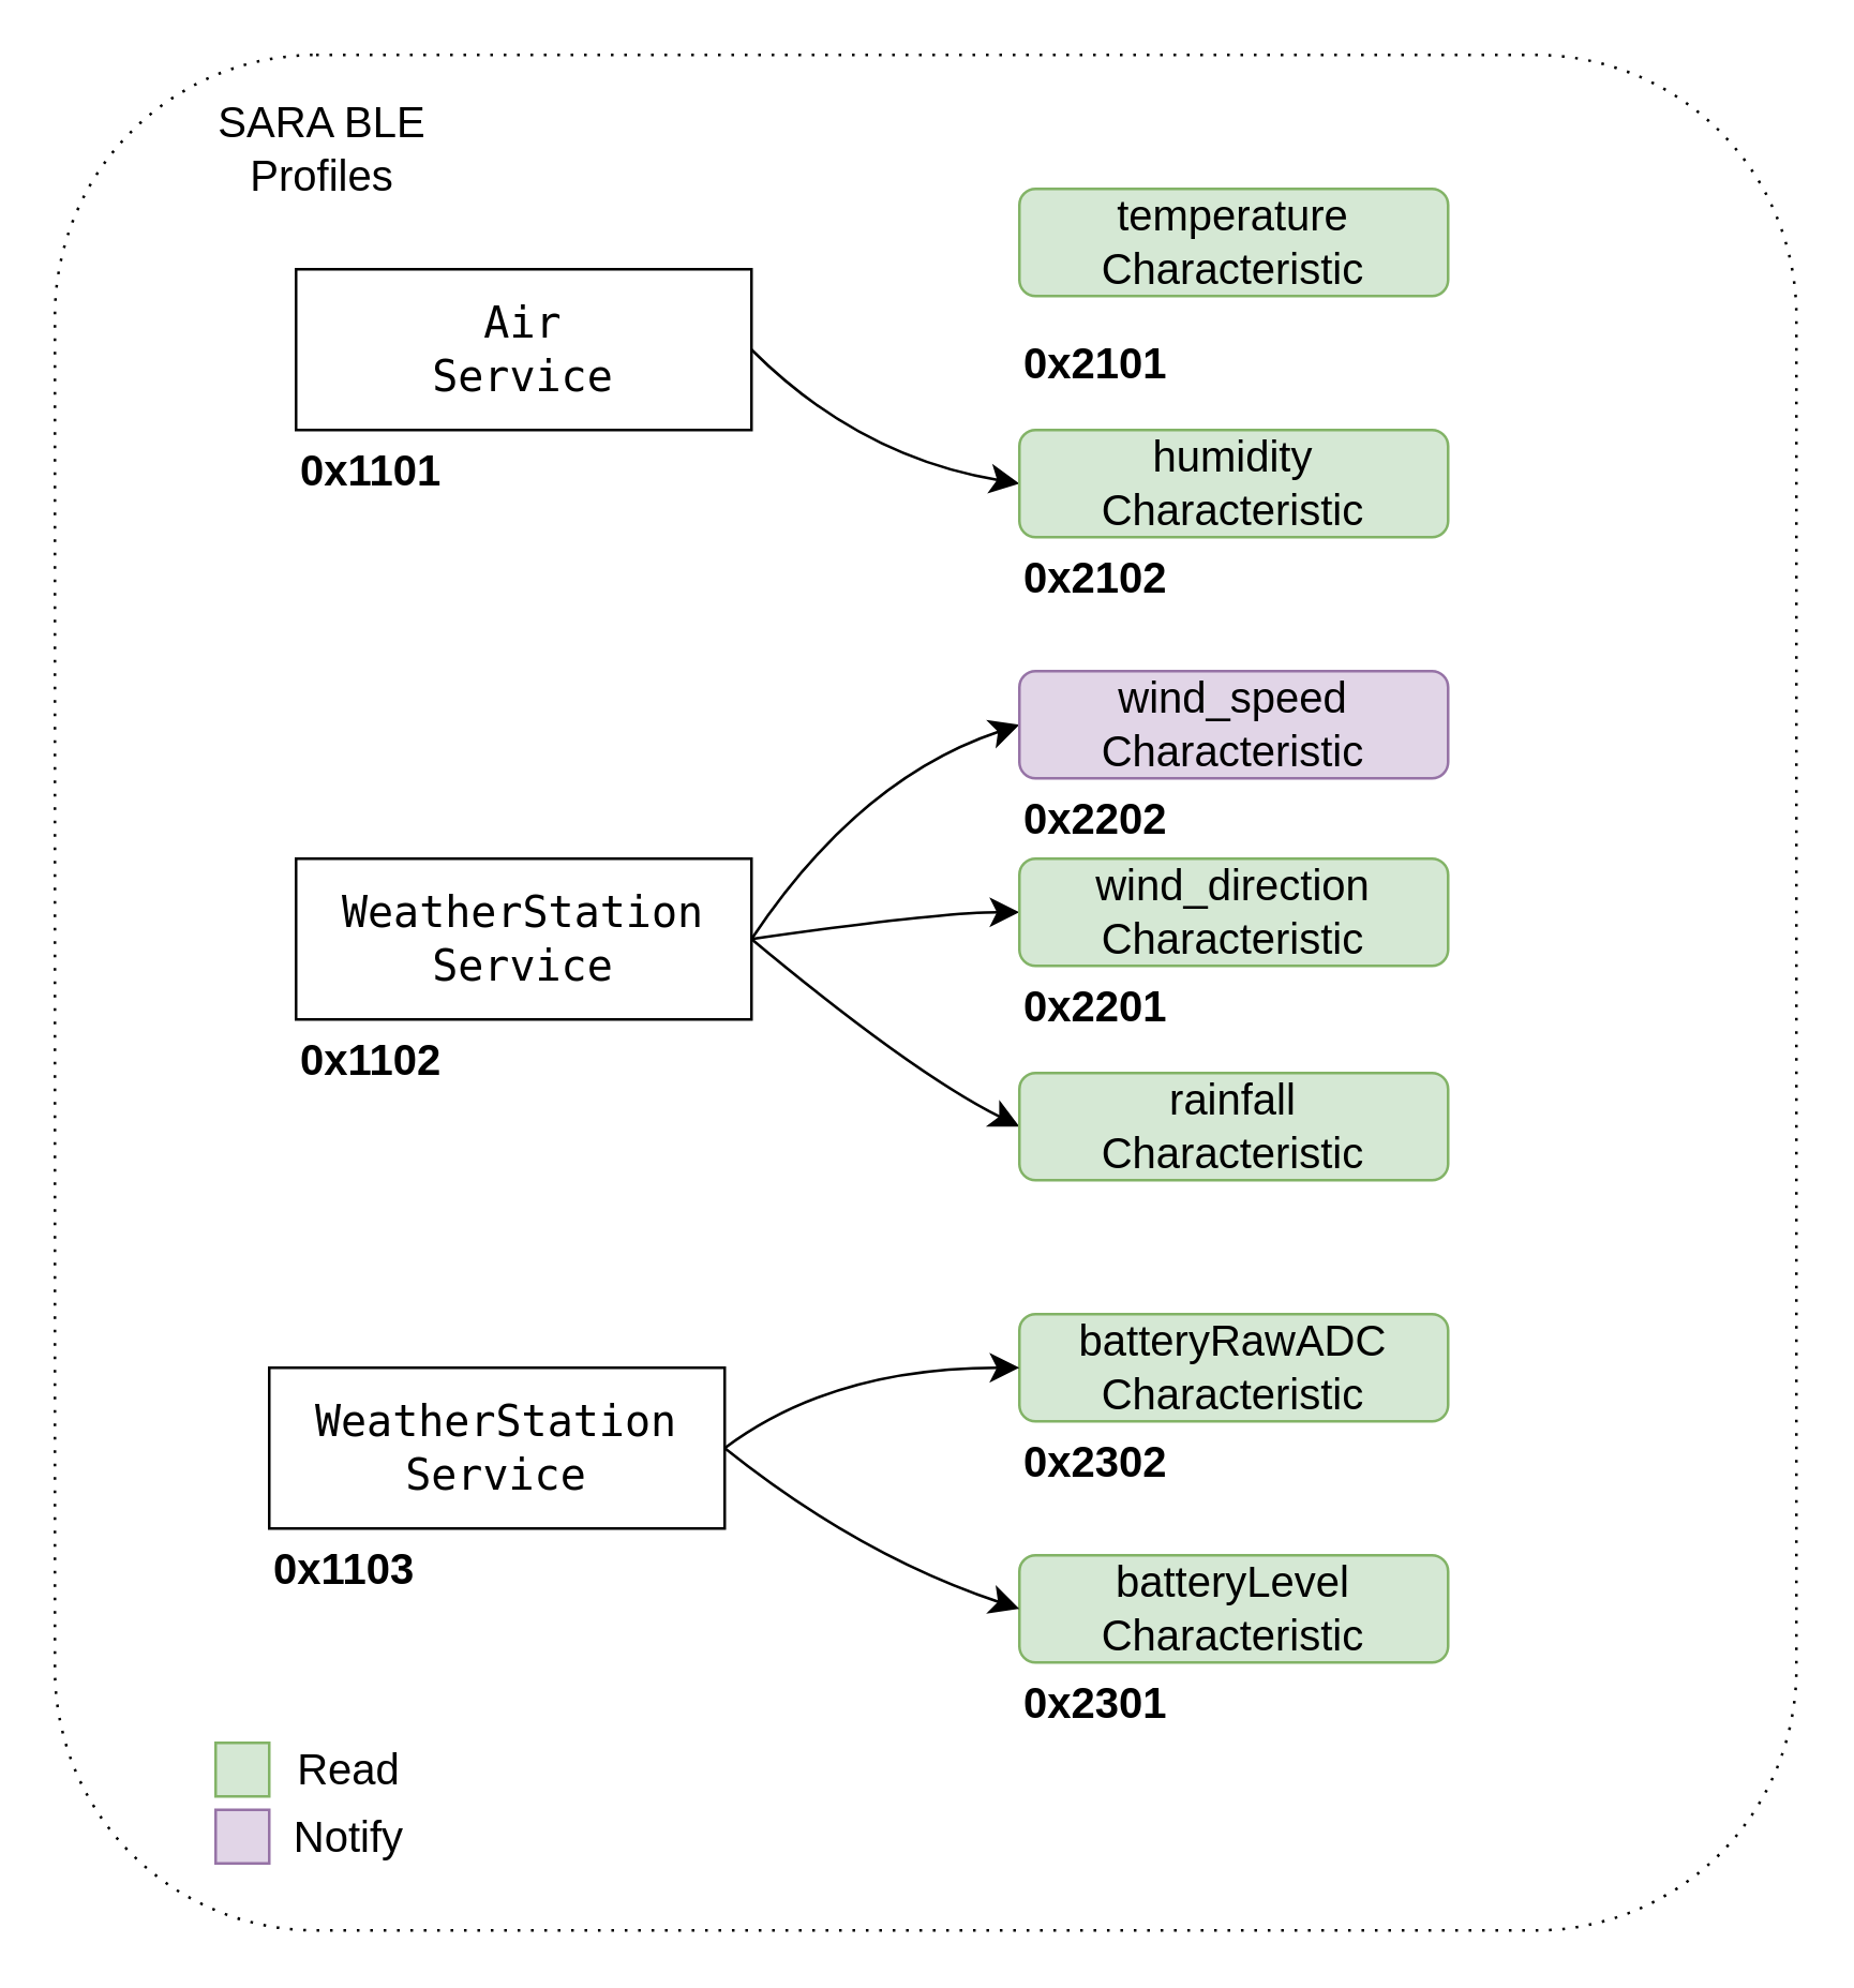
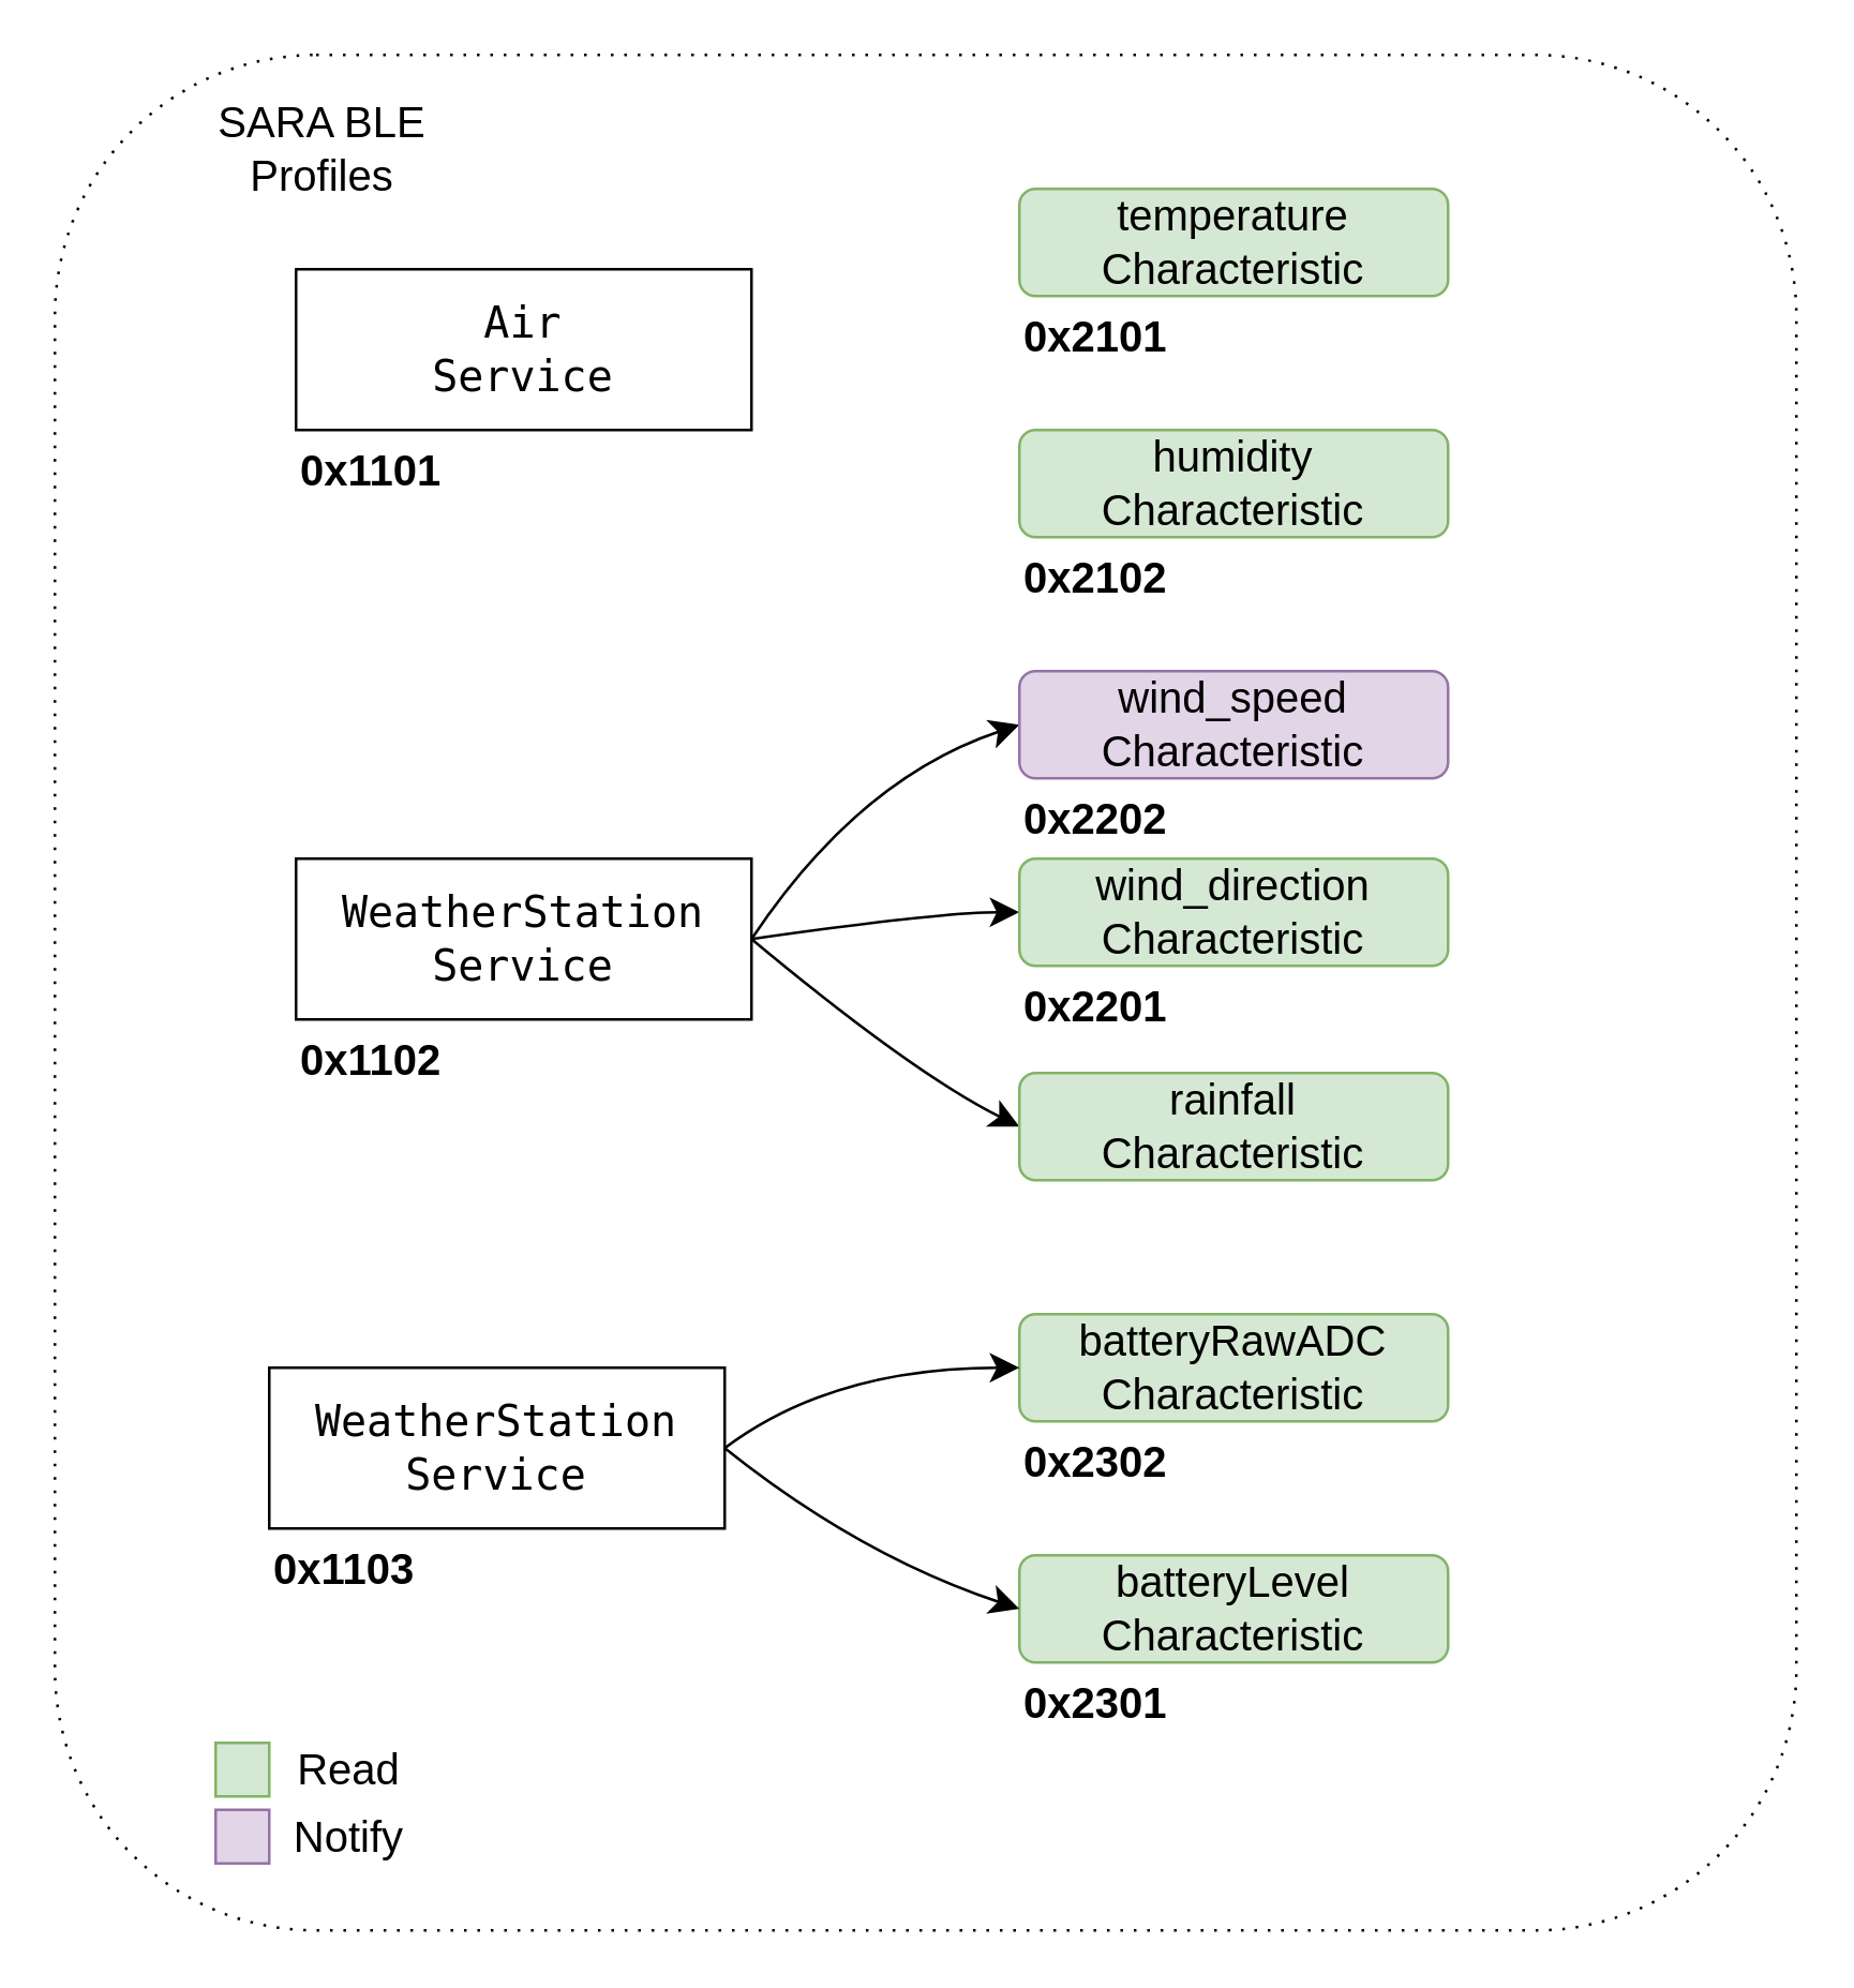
- <mxCell id="24" value="0x2101" style="text;html=1;strokeColor=none;fillColor=none;align=left;verticalAlign=middle;whiteSpace=wrap;rounded=0;fontSize=16;fontStyle=1" vertex="1" parent="1"><mxGeometry x="380" y="120" width="60" height="30" as="geometry" /></mxCell>
+ <mxCell id="24" value="0x2101" style="text;html=1;strokeColor=none;fillColor=none;align=left;verticalAlign=middle;whiteSpace=wrap;rounded=0;fontSize=16;fontStyle=1" vertex="1" parent="1"><mxGeometry x="380" y="110" width="60" height="30" as="geometry" /></mxCell>
- <mxCell id="3" style="edgeStyle=none;curved=1;rounded=0;orthogonalLoop=1;jettySize=auto;html=1;exitX=1;exitY=0.5;exitDx=0;exitDy=0;entryX=0;entryY=0.5;entryDx=0;entryDy=0;fontSize=12;startSize=8;endSize=8;" parent="1" source="4" target="10" edge="1"><mxGeometry relative="1" as="geometry"><Array as="points"><mxPoint x="320" y="170" /></Array></mxGeometry></mxCell>
